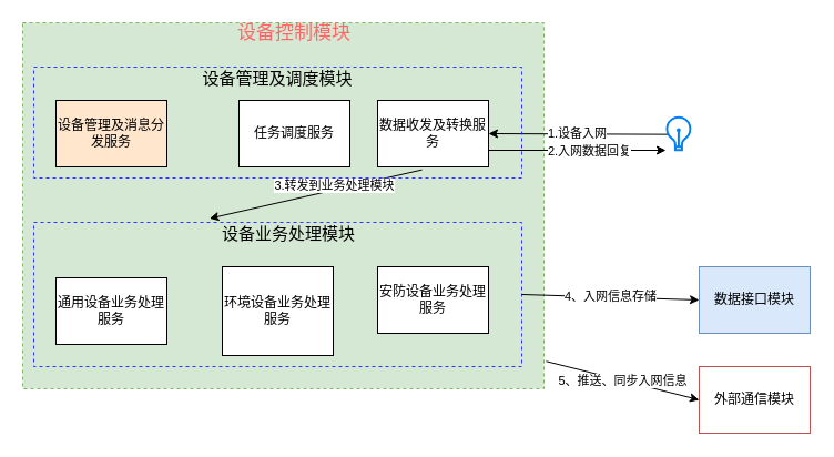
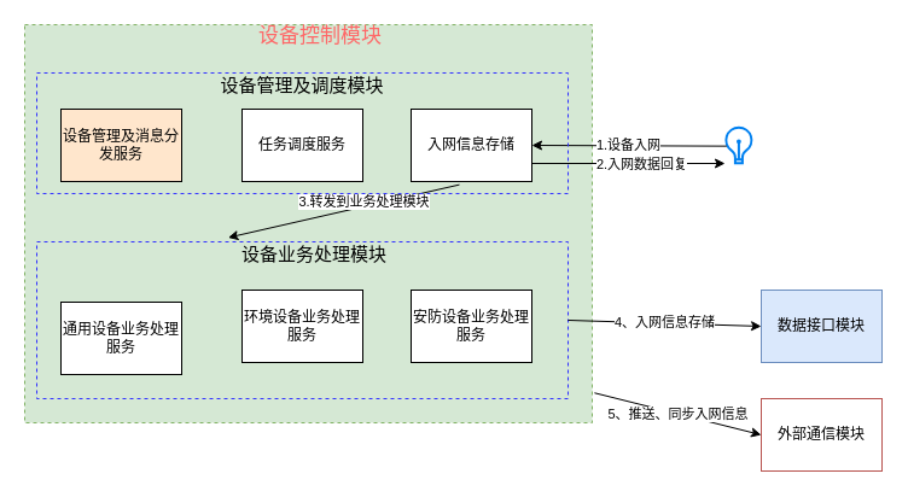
- <mxCell id="6" value="任务调度服务" style="rounded=0;whiteSpace=wrap;html=1;" parent="1" vertex="1"><mxGeometry x="215" y="90" width="100" height="60" as="geometry" /></mxCell>
+ <mxCell id="6" value="任务调度服务" style="rounded=0;whiteSpace=wrap;html=1;" parent="1" vertex="1"><mxGeometry x="200" y="90" width="100" height="60" as="geometry" /></mxCell>
- <mxCell id="5" value="数据收发及转换服务" style="rounded=0;whiteSpace=wrap;html=1;" parent="1" vertex="1"><mxGeometry x="340" y="90" width="100" height="60" as="geometry" /></mxCell>
+ <mxCell id="5" value="入网信息存储" style="rounded=0;whiteSpace=wrap;html=1;" parent="1" vertex="1"><mxGeometry x="340" y="90" width="100" height="60" as="geometry" /></mxCell>
- <mxCell id="8" value="环境设备业务处理服务" style="rounded=0;whiteSpace=wrap;html=1;" parent="1" vertex="1"><mxGeometry x="200" y="240" width="100" height="80" as="geometry" /></mxCell>
+ <mxCell id="8" value="环境设备业务处理服务" style="rounded=0;whiteSpace=wrap;html=1;" parent="1" vertex="1"><mxGeometry x="200" y="240" width="100" height="60" as="geometry" /></mxCell>
